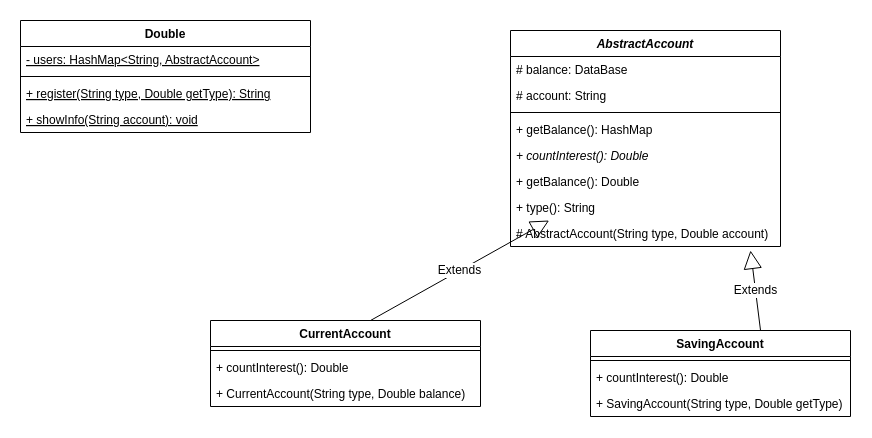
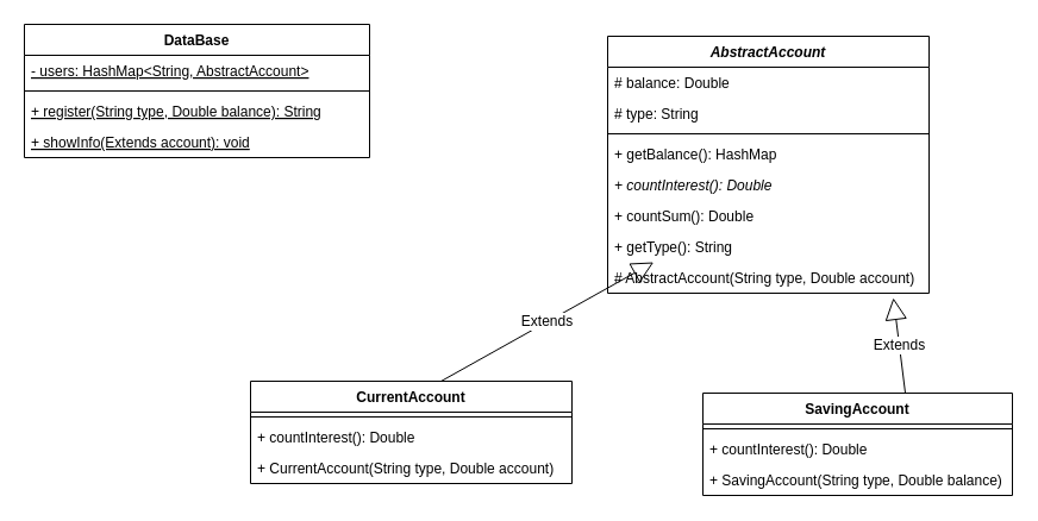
- <mxCell id="20" value="Double" style="swimlane;fontStyle=1;align=center;verticalAlign=top;childLayout=stackLayout;horizontal=1;startSize=26;horizontalStack=0;resizeParent=1;resizeParentMax=0;resizeLast=0;collapsible=1;marginBottom=0;fontFamily=Helvetica;fontSize=12;fontColor=default;fillColor=none;gradientColor=none;" parent="1" vertex="1"><mxGeometry x="20" y="20" width="290" height="112" as="geometry" /></mxCell>
+ <mxCell id="20" value="DataBase" style="swimlane;fontStyle=1;align=center;verticalAlign=top;childLayout=stackLayout;horizontal=1;startSize=26;horizontalStack=0;resizeParent=1;resizeParentMax=0;resizeLast=0;collapsible=1;marginBottom=0;fontFamily=Helvetica;fontSize=12;fontColor=default;fillColor=none;gradientColor=none;" parent="1" vertex="1"><mxGeometry x="20" y="20" width="290" height="112" as="geometry" /></mxCell>
- <mxCell id="3" value="# balance: DataBase&#10;" style="text;strokeColor=none;fillColor=none;align=left;verticalAlign=top;spacingLeft=4;spacingRight=4;overflow=hidden;rotatable=0;points=[[0,0.5],[1,0.5]];portConstraint=eastwest;" parent="2" vertex="1"><mxGeometry y="26" width="270" height="26" as="geometry" /></mxCell>
+ <mxCell id="3" value="# balance: Double&#10;" style="text;strokeColor=none;fillColor=none;align=left;verticalAlign=top;spacingLeft=4;spacingRight=4;overflow=hidden;rotatable=0;points=[[0,0.5],[1,0.5]];portConstraint=eastwest;" parent="2" vertex="1"><mxGeometry y="26" width="270" height="26" as="geometry" /></mxCell>
- <mxCell id="23" value="+ register(String type, Double getType): String" style="text;strokeColor=none;fillColor=none;align=left;verticalAlign=top;spacingLeft=4;spacingRight=4;overflow=hidden;rotatable=0;points=[[0,0.5],[1,0.5]];portConstraint=eastwest;fontFamily=Helvetica;fontSize=12;fontColor=default;fontStyle=4" parent="20" vertex="1"><mxGeometry y="60" width="290" height="26" as="geometry" /></mxCell>
+ <mxCell id="23" value="+ register(String type, Double balance): String" style="text;strokeColor=none;fillColor=none;align=left;verticalAlign=top;spacingLeft=4;spacingRight=4;overflow=hidden;rotatable=0;points=[[0,0.5],[1,0.5]];portConstraint=eastwest;fontFamily=Helvetica;fontSize=12;fontColor=default;fontStyle=4" parent="20" vertex="1"><mxGeometry y="60" width="290" height="26" as="geometry" /></mxCell>
- <mxCell id="4" value="# account: String" style="text;strokeColor=none;fillColor=none;align=left;verticalAlign=top;spacingLeft=4;spacingRight=4;overflow=hidden;rotatable=0;points=[[0,0.5],[1,0.5]];portConstraint=eastwest;" parent="2" vertex="1"><mxGeometry y="52" width="270" height="26" as="geometry" /></mxCell>
+ <mxCell id="4" value="# type: String" style="text;strokeColor=none;fillColor=none;align=left;verticalAlign=top;spacingLeft=4;spacingRight=4;overflow=hidden;rotatable=0;points=[[0,0.5],[1,0.5]];portConstraint=eastwest;" parent="2" vertex="1"><mxGeometry y="52" width="270" height="26" as="geometry" /></mxCell>
- <mxCell id="24" value="+ showInfo(String account): void" style="text;strokeColor=none;fillColor=none;align=left;verticalAlign=top;spacingLeft=4;spacingRight=4;overflow=hidden;rotatable=0;points=[[0,0.5],[1,0.5]];portConstraint=eastwest;fontFamily=Helvetica;fontSize=12;fontColor=default;fontStyle=4" parent="20" vertex="1"><mxGeometry y="86" width="290" height="26" as="geometry" /></mxCell>
+ <mxCell id="24" value="+ showInfo(Extends account): void" style="text;strokeColor=none;fillColor=none;align=left;verticalAlign=top;spacingLeft=4;spacingRight=4;overflow=hidden;rotatable=0;points=[[0,0.5],[1,0.5]];portConstraint=eastwest;fontFamily=Helvetica;fontSize=12;fontColor=default;fontStyle=4" parent="20" vertex="1"><mxGeometry y="86" width="290" height="26" as="geometry" /></mxCell>
- <mxCell id="8" value="+ getBalance(): Double" style="text;strokeColor=none;fillColor=none;align=left;verticalAlign=top;spacingLeft=4;spacingRight=4;overflow=hidden;rotatable=0;points=[[0,0.5],[1,0.5]];portConstraint=eastwest;" parent="2" vertex="1"><mxGeometry y="138" width="270" height="26" as="geometry" /></mxCell>
+ <mxCell id="8" value="+ countSum(): Double" style="text;strokeColor=none;fillColor=none;align=left;verticalAlign=top;spacingLeft=4;spacingRight=4;overflow=hidden;rotatable=0;points=[[0,0.5],[1,0.5]];portConstraint=eastwest;" parent="2" vertex="1"><mxGeometry y="138" width="270" height="26" as="geometry" /></mxCell>
- <mxCell id="9" value="+ type(): String" style="text;strokeColor=none;fillColor=none;align=left;verticalAlign=top;spacingLeft=4;spacingRight=4;overflow=hidden;rotatable=0;points=[[0,0.5],[1,0.5]];portConstraint=eastwest;" parent="2" vertex="1"><mxGeometry y="164" width="270" height="26" as="geometry" /></mxCell>
+ <mxCell id="9" value="+ getType(): String" style="text;strokeColor=none;fillColor=none;align=left;verticalAlign=top;spacingLeft=4;spacingRight=4;overflow=hidden;rotatable=0;points=[[0,0.5],[1,0.5]];portConstraint=eastwest;" parent="2" vertex="1"><mxGeometry y="164" width="270" height="26" as="geometry" /></mxCell>
- <mxCell id="14" value="+ CurrentAccount(String type, Double balance)" style="text;strokeColor=none;fillColor=none;align=left;verticalAlign=top;spacingLeft=4;spacingRight=4;overflow=hidden;rotatable=0;points=[[0,0.5],[1,0.5]];portConstraint=eastwest;" parent="11" vertex="1"><mxGeometry y="60" width="270" height="26" as="geometry" /></mxCell>
+ <mxCell id="14" value="+ CurrentAccount(String type, Double account)" style="text;strokeColor=none;fillColor=none;align=left;verticalAlign=top;spacingLeft=4;spacingRight=4;overflow=hidden;rotatable=0;points=[[0,0.5],[1,0.5]];portConstraint=eastwest;" parent="11" vertex="1"><mxGeometry y="60" width="270" height="26" as="geometry" /></mxCell>
- <mxCell id="18" value="+ SavingAccount(String type, Double getType)" style="text;strokeColor=none;fillColor=none;align=left;verticalAlign=top;spacingLeft=4;spacingRight=4;overflow=hidden;rotatable=0;points=[[0,0.5],[1,0.5]];portConstraint=eastwest;" parent="15" vertex="1"><mxGeometry y="60" width="260" height="26" as="geometry" /></mxCell>
+ <mxCell id="18" value="+ SavingAccount(String type, Double balance)" style="text;strokeColor=none;fillColor=none;align=left;verticalAlign=top;spacingLeft=4;spacingRight=4;overflow=hidden;rotatable=0;points=[[0,0.5],[1,0.5]];portConstraint=eastwest;" parent="15" vertex="1"><mxGeometry y="60" width="260" height="26" as="geometry" /></mxCell>
